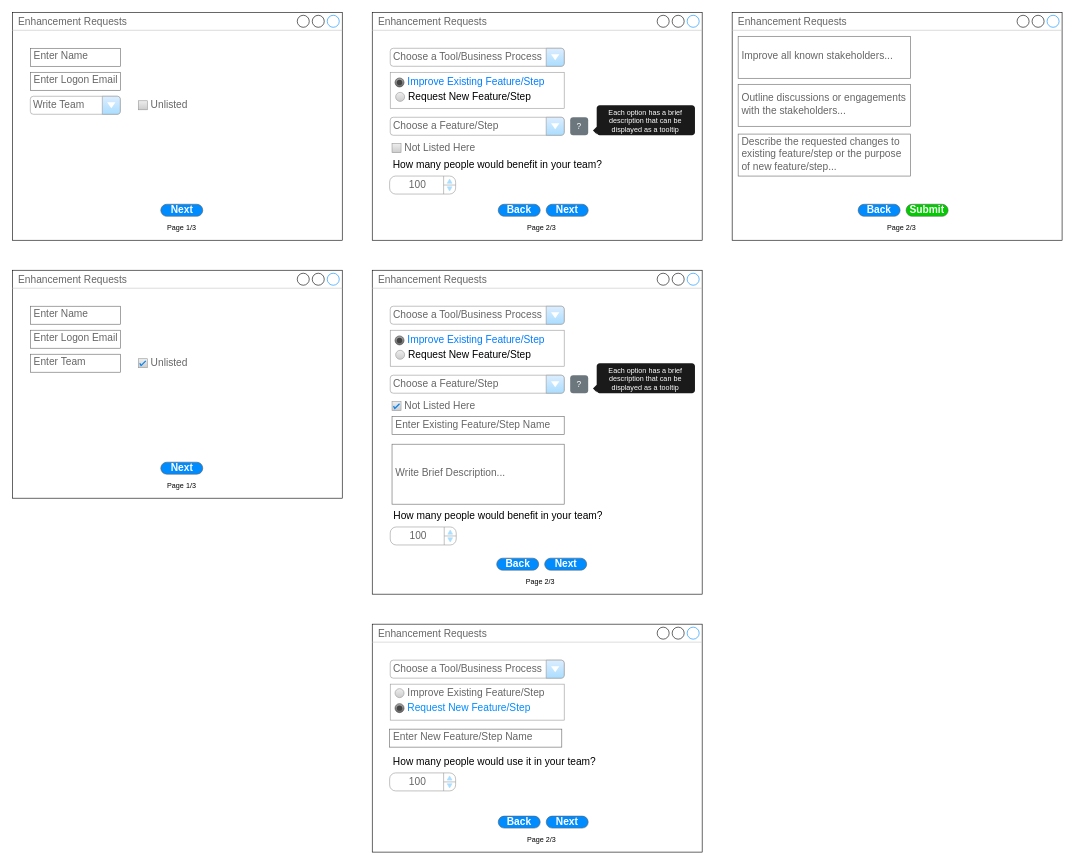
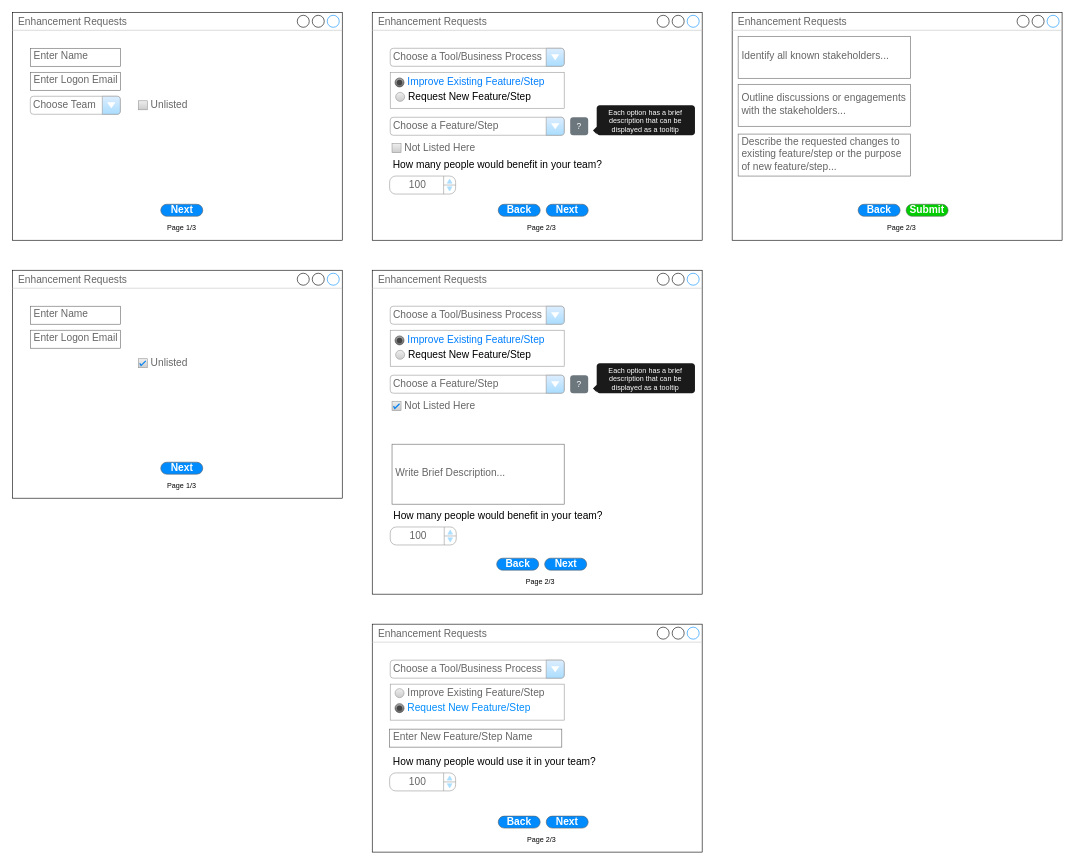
- <mxCell id="66" value="Improve all known stakeholders..." style="strokeWidth=1;shadow=0;dashed=0;align=center;html=1;shape=mxgraph.mockup.text.textBox;fontColor=#666666;align=left;fontSize=17;spacingLeft=4;spacingTop=-3;strokeColor=#666666;mainText=" vertex="1" parent="1"><mxGeometry x="1230" y="60" width="287" height="70" as="geometry" /></mxCell>
+ <mxCell id="66" value="Identify all known stakeholders..." style="strokeWidth=1;shadow=0;dashed=0;align=center;html=1;shape=mxgraph.mockup.text.textBox;fontColor=#666666;align=left;fontSize=17;spacingLeft=4;spacingTop=-3;strokeColor=#666666;mainText=" vertex="1" parent="1"><mxGeometry x="1230" y="60" width="287" height="70" as="geometry" /></mxCell>
- <mxCell id="5" value="Write Team" style="strokeWidth=1;shadow=0;dashed=0;align=center;html=1;shape=mxgraph.mockup.forms.comboBox;strokeColor=#999999;fillColor=#ddeeff;align=left;fillColor2=#aaddff;mainText=;fontColor=#666666;fontSize=17;spacingLeft=3;" vertex="1" parent="1"><mxGeometry x="50" y="160" width="150" height="30" as="geometry" /></mxCell>
+ <mxCell id="5" value="Choose Team" style="strokeWidth=1;shadow=0;dashed=0;align=center;html=1;shape=mxgraph.mockup.forms.comboBox;strokeColor=#999999;fillColor=#ddeeff;align=left;fillColor2=#aaddff;mainText=;fontColor=#666666;fontSize=17;spacingLeft=3;" vertex="1" parent="1"><mxGeometry x="50" y="160" width="150" height="30" as="geometry" /></mxCell>
- <mxCell id="14" value="Enter Team" style="strokeWidth=1;shadow=0;dashed=0;align=center;html=1;shape=mxgraph.mockup.text.textBox;fontColor=#666666;align=left;fontSize=17;spacingLeft=4;spacingTop=-3;strokeColor=#666666;mainText=" vertex="1" parent="1"><mxGeometry x="50" y="590" width="150" height="30" as="geometry" /></mxCell>
- <mxCell id="59" value="Enter Existing Feature/Step Name" style="strokeWidth=1;shadow=0;dashed=0;align=center;html=1;shape=mxgraph.mockup.text.textBox;fontColor=#666666;align=left;fontSize=17;spacingLeft=4;spacingTop=-3;strokeColor=#666666;mainText=" vertex="1" parent="1"><mxGeometry x="653" y="694" width="287" height="30" as="geometry" /></mxCell>
